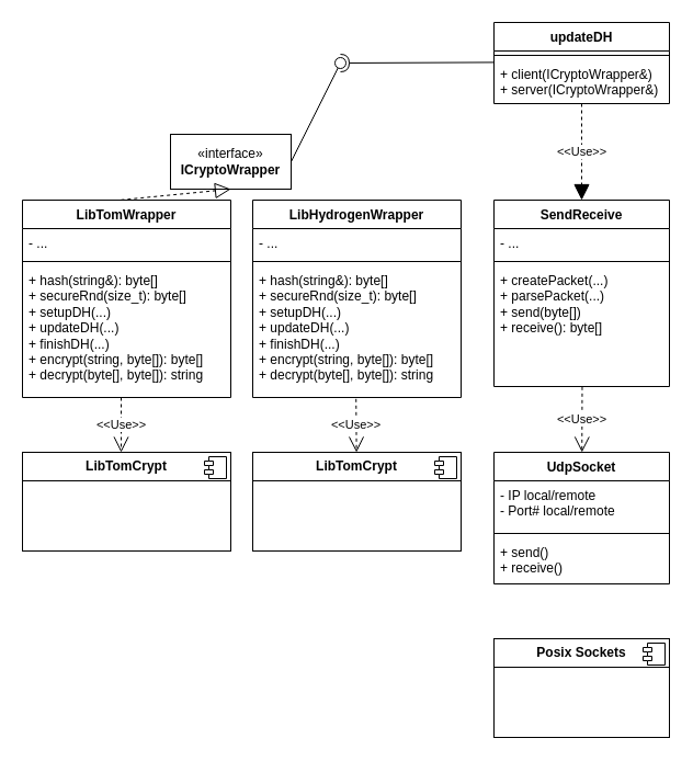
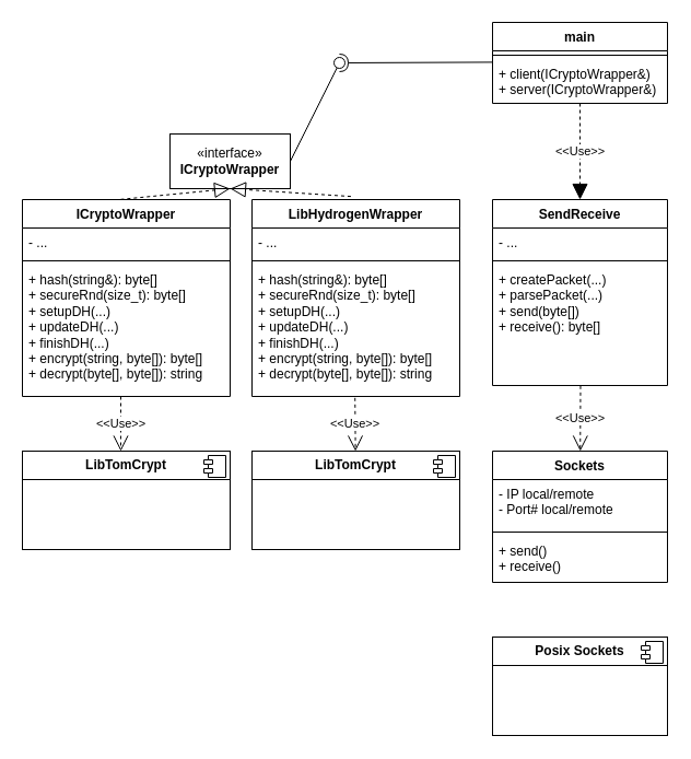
- <mxCell id="6" value="updateDH" style="swimlane;fontStyle=1;align=center;verticalAlign=top;childLayout=stackLayout;horizontal=1;startSize=26;horizontalStack=0;resizeParent=1;resizeParentMax=0;resizeLast=0;collapsible=1;marginBottom=0;whiteSpace=wrap;html=1;" parent="1" vertex="1"><mxGeometry x="450" y="20" width="160" height="74" as="geometry" /></mxCell>
+ <mxCell id="6" value="main" style="swimlane;fontStyle=1;align=center;verticalAlign=top;childLayout=stackLayout;horizontal=1;startSize=26;horizontalStack=0;resizeParent=1;resizeParentMax=0;resizeLast=0;collapsible=1;marginBottom=0;whiteSpace=wrap;html=1;" parent="1" vertex="1"><mxGeometry x="450" y="20" width="160" height="74" as="geometry" /></mxCell>
+ <mxCell id="18" value="" style="endArrow=block;dashed=1;endFill=0;endSize=12;html=1;rounded=0;entryX=0.5;entryY=1;entryDx=0;entryDy=0;exitX=0.476;exitY=-0.016;exitDx=0;exitDy=0;exitPerimeter=0;" parent="1" source="13" target="2" edge="1"><mxGeometry width="160" relative="1" as="geometry"><mxPoint x="280" y="240" as="sourcePoint" /><mxPoint x="382" y="142" as="targetPoint" /></mxGeometry></mxCell>
- <mxCell id="9" value="LibTomWrapper" style="swimlane;fontStyle=1;align=center;verticalAlign=top;childLayout=stackLayout;horizontal=1;startSize=26;horizontalStack=0;resizeParent=1;resizeParentMax=0;resizeLast=0;collapsible=1;marginBottom=0;whiteSpace=wrap;html=1;" parent="1" vertex="1"><mxGeometry x="20" y="182" width="190" height="180" as="geometry" /></mxCell>
+ <mxCell id="9" value="ICryptoWrapper" style="swimlane;fontStyle=1;align=center;verticalAlign=top;childLayout=stackLayout;horizontal=1;startSize=26;horizontalStack=0;resizeParent=1;resizeParentMax=0;resizeLast=0;collapsible=1;marginBottom=0;whiteSpace=wrap;html=1;" parent="1" vertex="1"><mxGeometry x="20" y="182" width="190" height="180" as="geometry" /></mxCell>
- <mxCell id="30" value="UdpSocket" style="swimlane;fontStyle=1;align=center;verticalAlign=top;childLayout=stackLayout;horizontal=1;startSize=26;horizontalStack=0;resizeParent=1;resizeParentMax=0;resizeLast=0;collapsible=1;marginBottom=0;whiteSpace=wrap;html=1;" parent="1" vertex="1"><mxGeometry x="450" y="412" width="160" height="120" as="geometry" /></mxCell>
+ <mxCell id="30" value="Sockets" style="swimlane;fontStyle=1;align=center;verticalAlign=top;childLayout=stackLayout;horizontal=1;startSize=26;horizontalStack=0;resizeParent=1;resizeParentMax=0;resizeLast=0;collapsible=1;marginBottom=0;whiteSpace=wrap;html=1;" parent="1" vertex="1"><mxGeometry x="450" y="412" width="160" height="120" as="geometry" /></mxCell>
